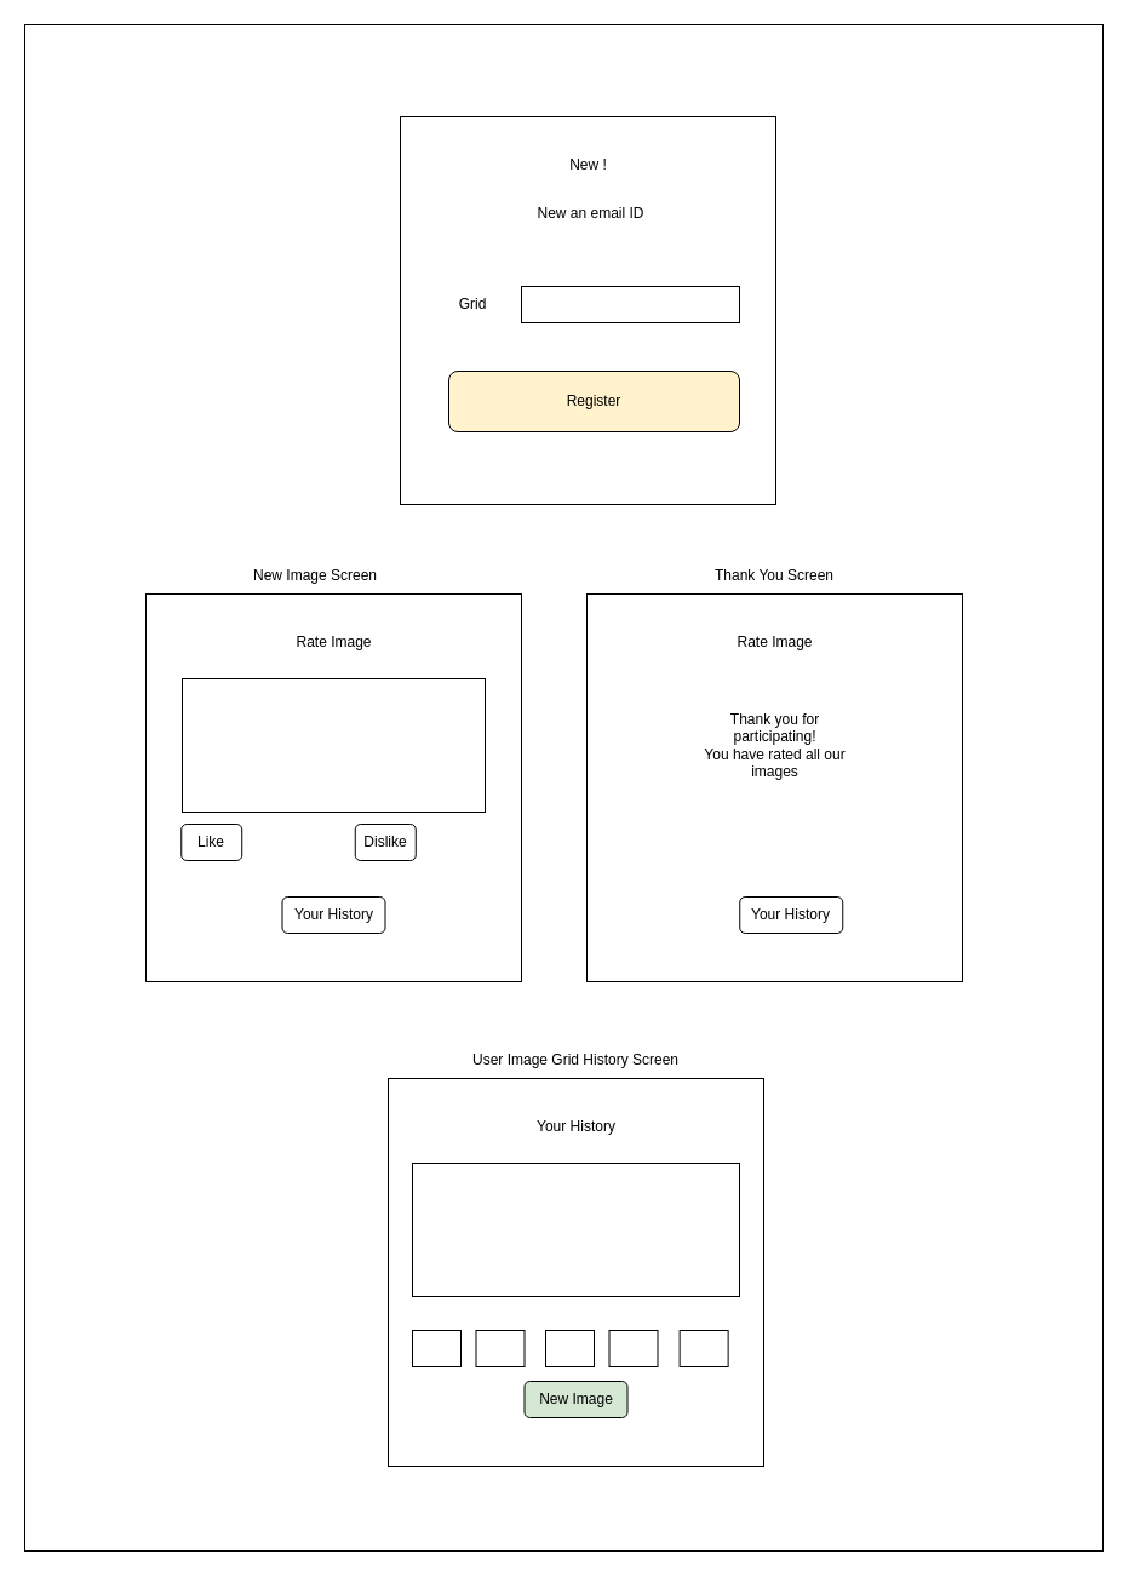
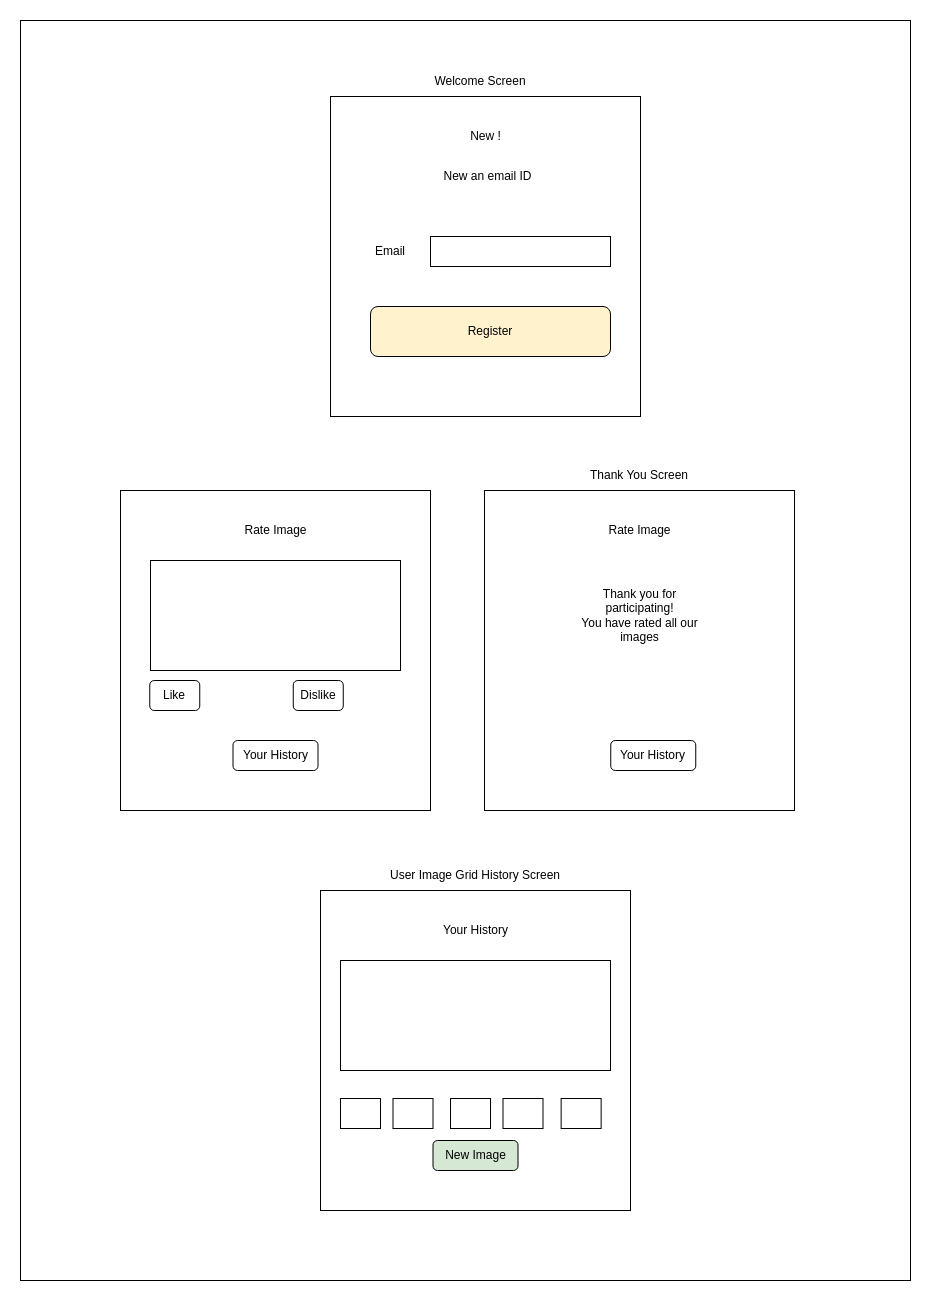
+ <mxCell id="6" value="Welcome Screen" style="text;html=1;strokeColor=none;fillColor=none;align=center;verticalAlign=middle;whiteSpace=wrap;rounded=0;" parent="3" vertex="1"><mxGeometry x="90" width="120" height="30" as="geometry" /></mxCell>
- <mxCell id="7" value="Grid" style="text;html=1;strokeColor=none;fillColor=none;align=center;verticalAlign=middle;whiteSpace=wrap;rounded=0;" parent="3" vertex="1"><mxGeometry x="30" y="170" width="60" height="30" as="geometry" /></mxCell>
+ <mxCell id="7" value="Email" style="text;html=1;strokeColor=none;fillColor=none;align=center;verticalAlign=middle;whiteSpace=wrap;rounded=0;" parent="3" vertex="1"><mxGeometry x="30" y="170" width="60" height="30" as="geometry" /></mxCell>
- <mxCell id="13" value="New Image Screen" style="text;html=1;strokeColor=none;fillColor=none;align=center;verticalAlign=middle;whiteSpace=wrap;rounded=0;" parent="11" vertex="1"><mxGeometry x="80" width="120" height="30" as="geometry" /></mxCell>
